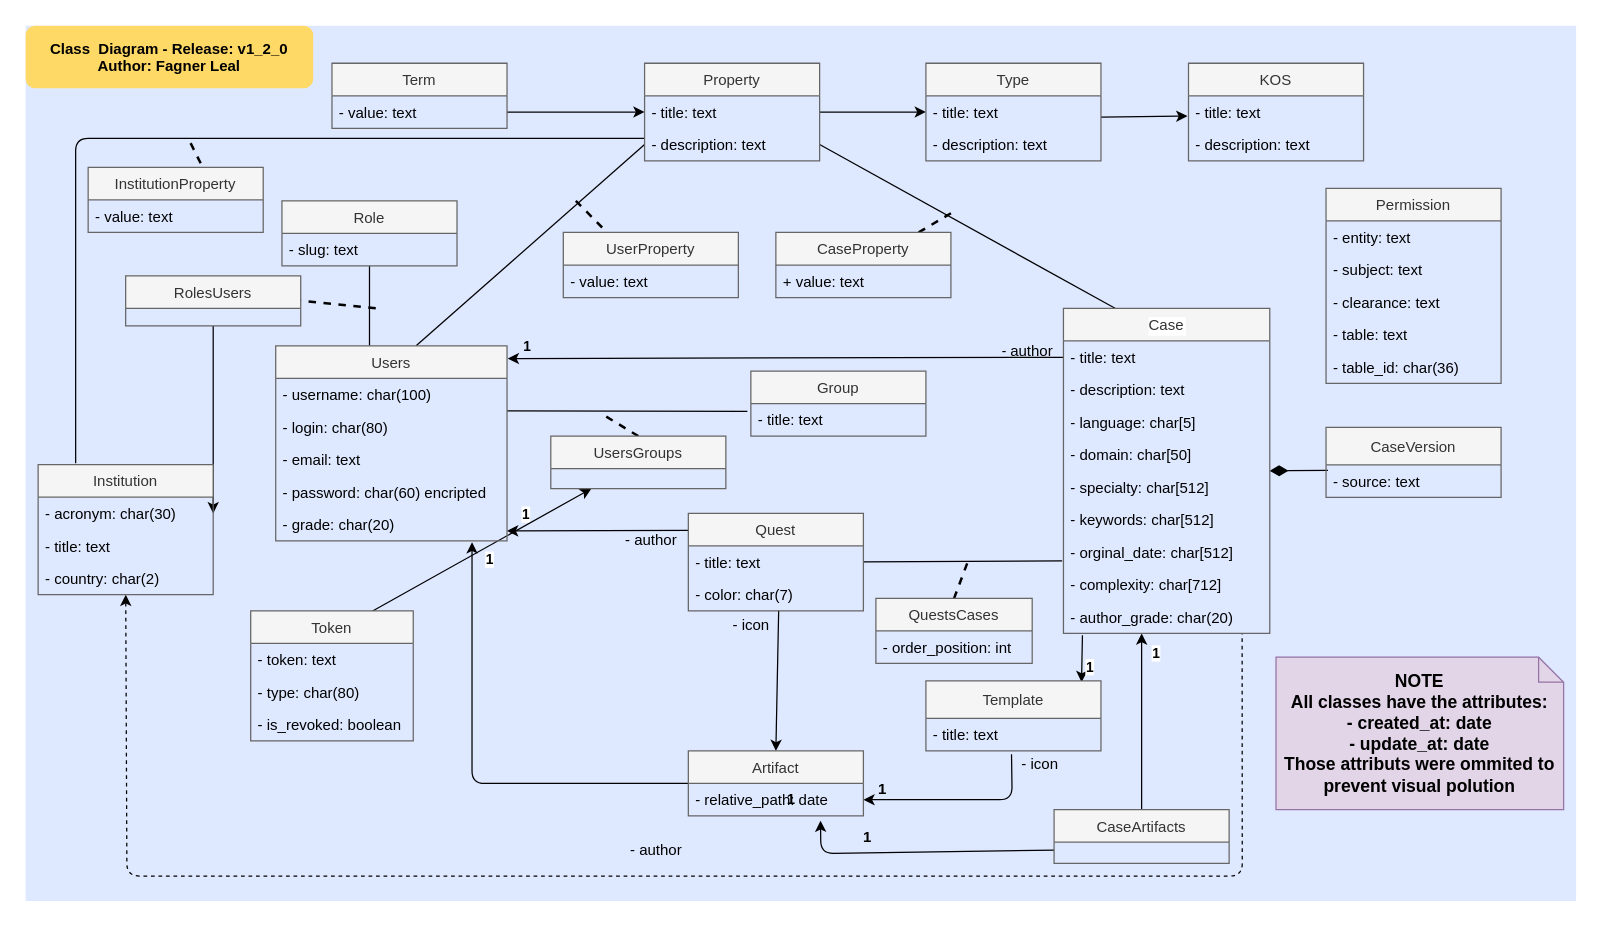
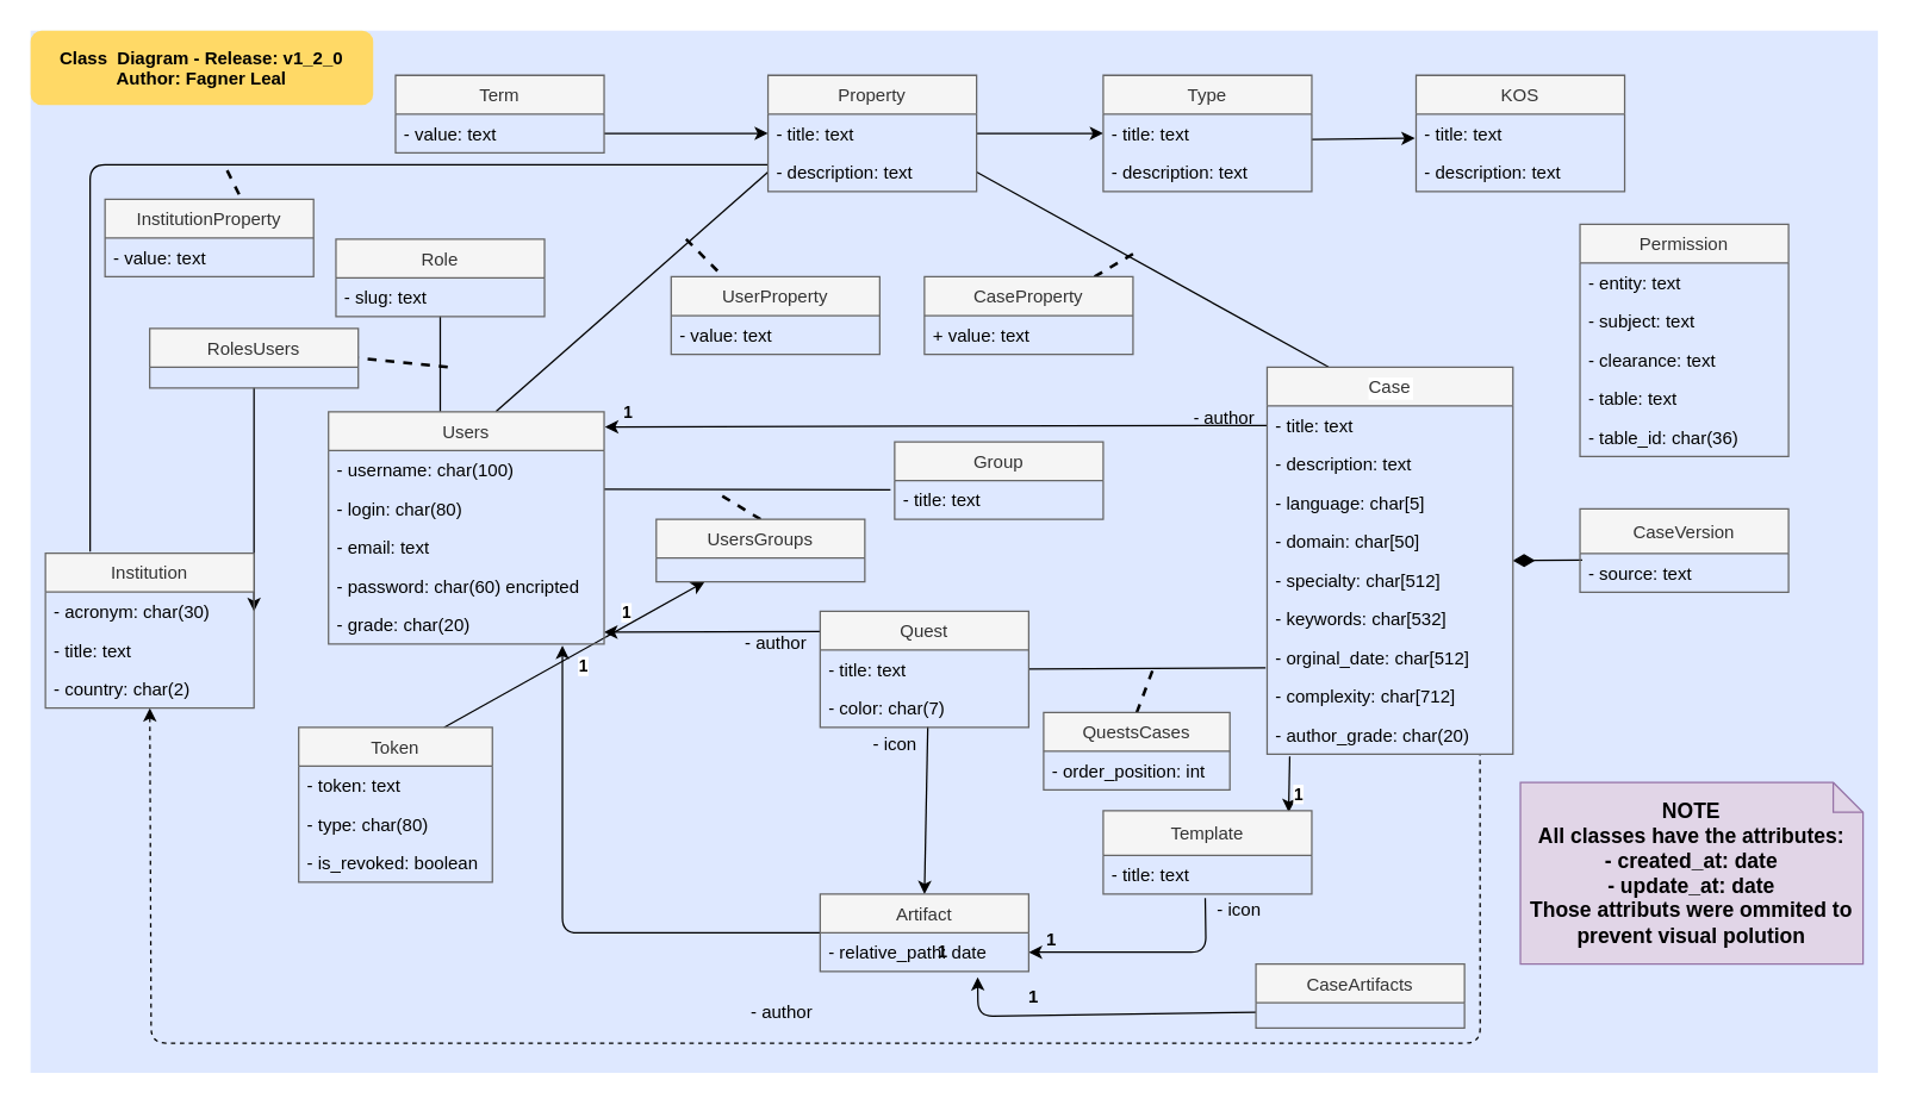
- <mxCell id="68" value="- keywords: char[512]" style="text;align=left;verticalAlign=top;spacingLeft=4;spacingRight=4;overflow=hidden;rotatable=0;points=[[0,0.5],[1,0.5]];portConstraint=eastwest;labelBackgroundColor=none;" parent="62" vertex="1"><mxGeometry y="156" width="165" height="26" as="geometry" /></mxCell>
+ <mxCell id="68" value="- keywords: char[532]" style="text;align=left;verticalAlign=top;spacingLeft=4;spacingRight=4;overflow=hidden;rotatable=0;points=[[0,0.5],[1,0.5]];portConstraint=eastwest;labelBackgroundColor=none;" parent="62" vertex="1"><mxGeometry y="156" width="165" height="26" as="geometry" /></mxCell>
- <mxCell id="3" value="" style="endArrow=classic;endFill=1;endSize=6;html=1;exitX=0.5;exitY=0;exitDx=0;exitDy=0;entryX=0.379;entryY=1;entryDx=0;entryDy=0;entryPerimeter=0;startArrow=none;startFill=0;strokeWidth=1;" parent="1" source="111" target="71" edge="1"><mxGeometry width="160" relative="1" as="geometry"><mxPoint x="795" y="250" as="sourcePoint" /><mxPoint x="888" y="478" as="targetPoint" /></mxGeometry></mxCell>
- <mxCell id="4" value="&lt;font style=&quot;font-size: 11px&quot;&gt;&lt;b&gt;1&lt;/b&gt;&lt;/font&gt;" style="edgeLabel;html=1;align=center;verticalAlign=middle;resizable=0;points=[];" parent="3" vertex="1" connectable="0"><mxGeometry x="0.721" y="3" relative="1" as="geometry"><mxPoint x="13.47" y="-4.8" as="offset" /></mxGeometry></mxCell>
